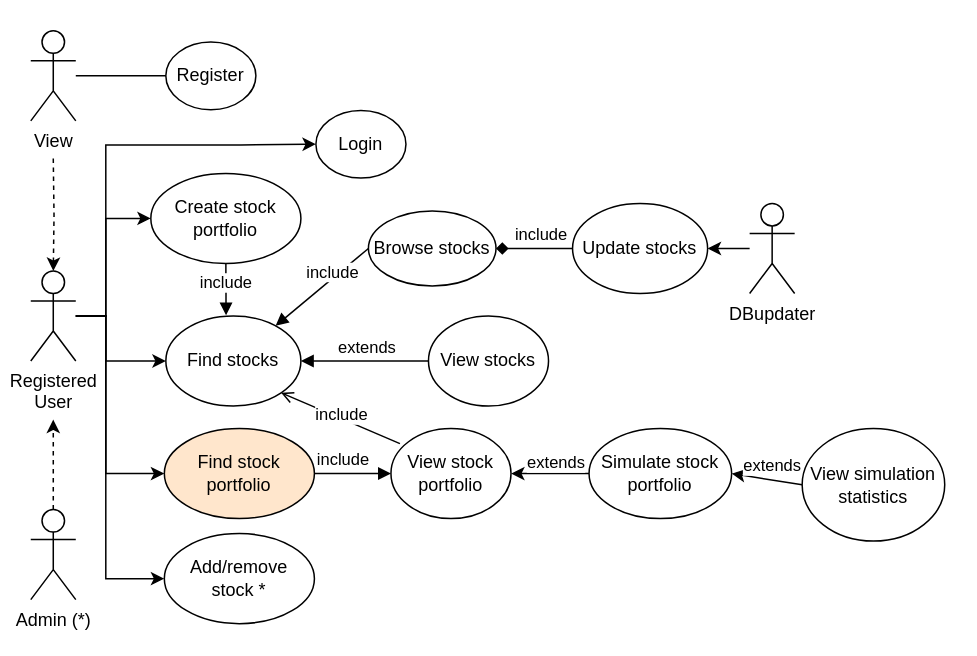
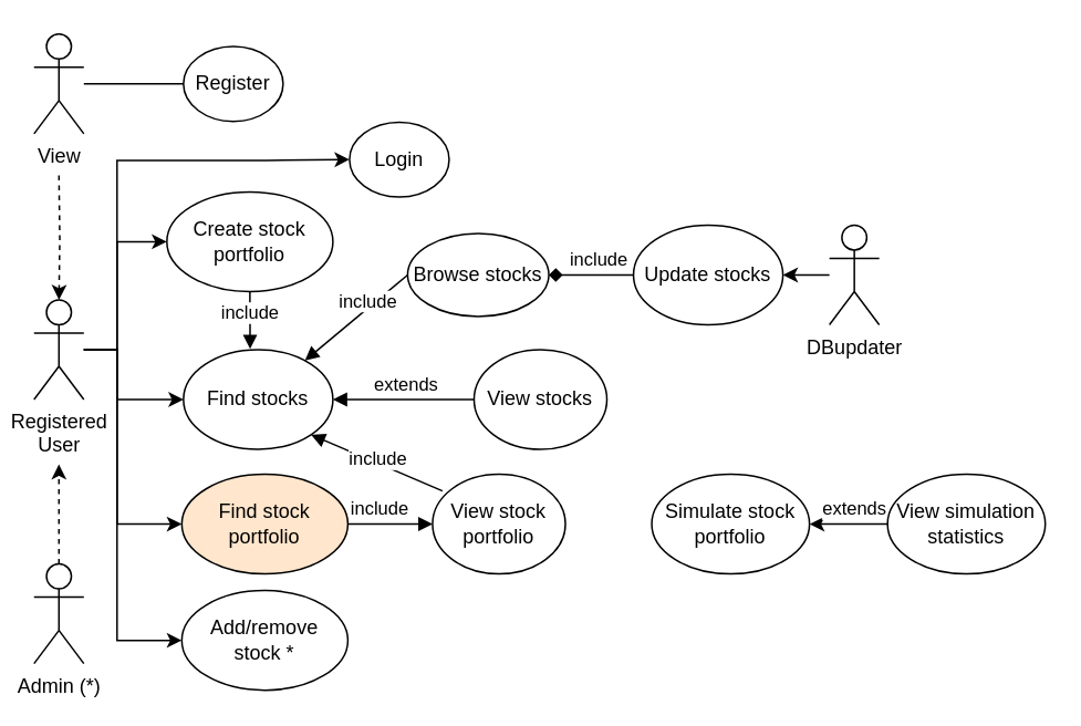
- <mxCell id="17" value="include" style="html=1;verticalAlign=bottom;endArrow=open;exitX=0.075;exitY=0.167;exitDx=0;exitDy=0;entryX=1;entryY=1;entryDx=0;entryDy=0;exitPerimeter=0;" parent="1" source="15" target="11" edge="1"><mxGeometry x="-0.079" y="6" width="80" relative="1" as="geometry"><mxPoint x="245" y="360" as="sourcePoint" /><mxPoint x="309" y="360" as="targetPoint" /><mxPoint as="offset" /></mxGeometry></mxCell>
+ <mxCell id="17" value="include" style="html=1;verticalAlign=bottom;endArrow=block;exitX=0.075;exitY=0.167;exitDx=0;exitDy=0;entryX=1;entryY=1;entryDx=0;entryDy=0;exitPerimeter=0;" parent="1" source="15" target="11" edge="1"><mxGeometry x="-0.079" y="6" width="80" relative="1" as="geometry"><mxPoint x="245" y="360" as="sourcePoint" /><mxPoint x="309" y="360" as="targetPoint" /><mxPoint as="offset" /></mxGeometry></mxCell>
- <mxCell id="31" value="" style="rounded=0;orthogonalLoop=1;jettySize=auto;html=1;edgeStyle=orthogonalEdgeStyle;" parent="1" source="33" target="15" edge="1"><mxGeometry relative="1" as="geometry" /></mxCell>
- <mxCell id="32" value="extends" style="edgeLabel;html=1;align=center;verticalAlign=middle;resizable=0;points=[];" parent="31" vertex="1" connectable="0"><mxGeometry x="-0.237" y="3" relative="1" as="geometry"><mxPoint x="-3" y="-11" as="offset" /></mxGeometry></mxCell>
- <mxCell id="36" value="View simulation statistics" style="ellipse;whiteSpace=wrap;html=1;" parent="1" vertex="1"><mxGeometry x="534" y="285" width="95" height="75" as="geometry" /></mxCell>
+ <mxCell id="36" value="View simulation statistics" style="ellipse;whiteSpace=wrap;html=1;" parent="1" vertex="1"><mxGeometry x="534" y="285" width="95" height="60" as="geometry" /></mxCell>
